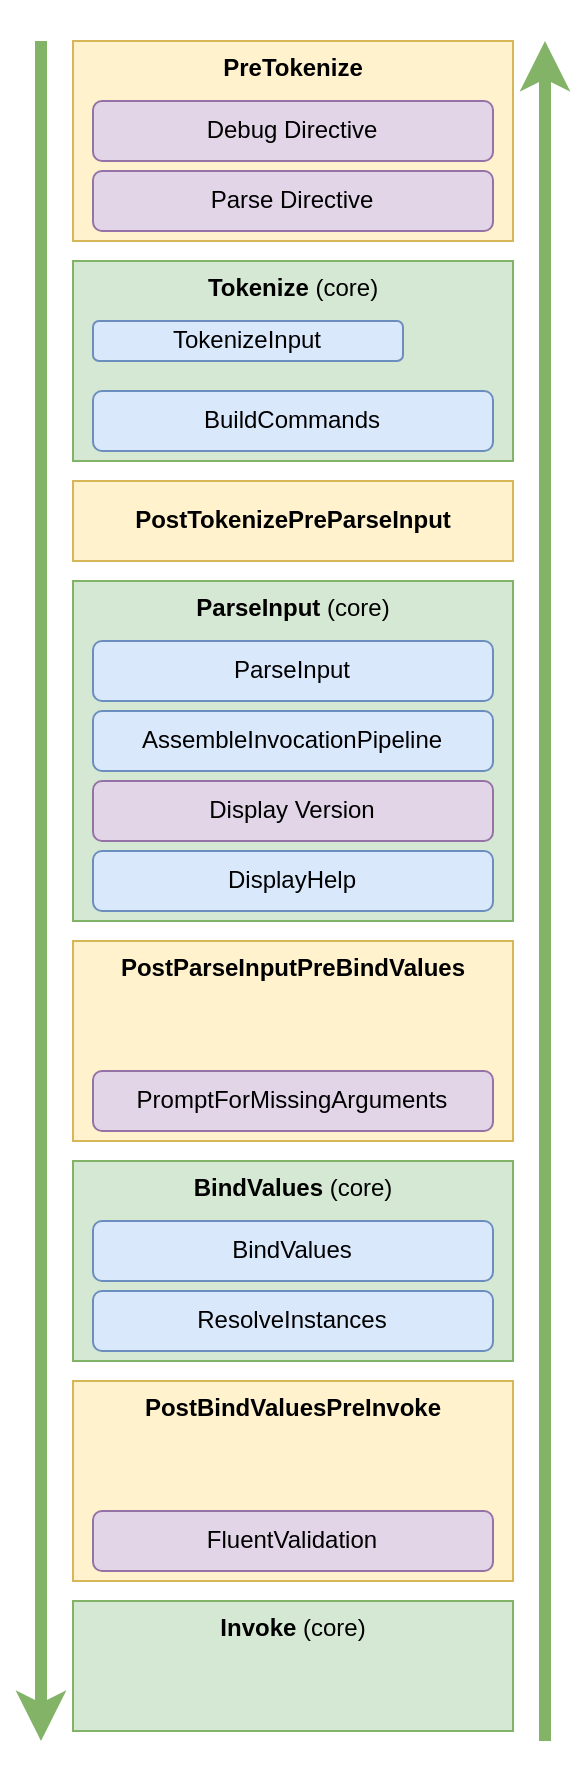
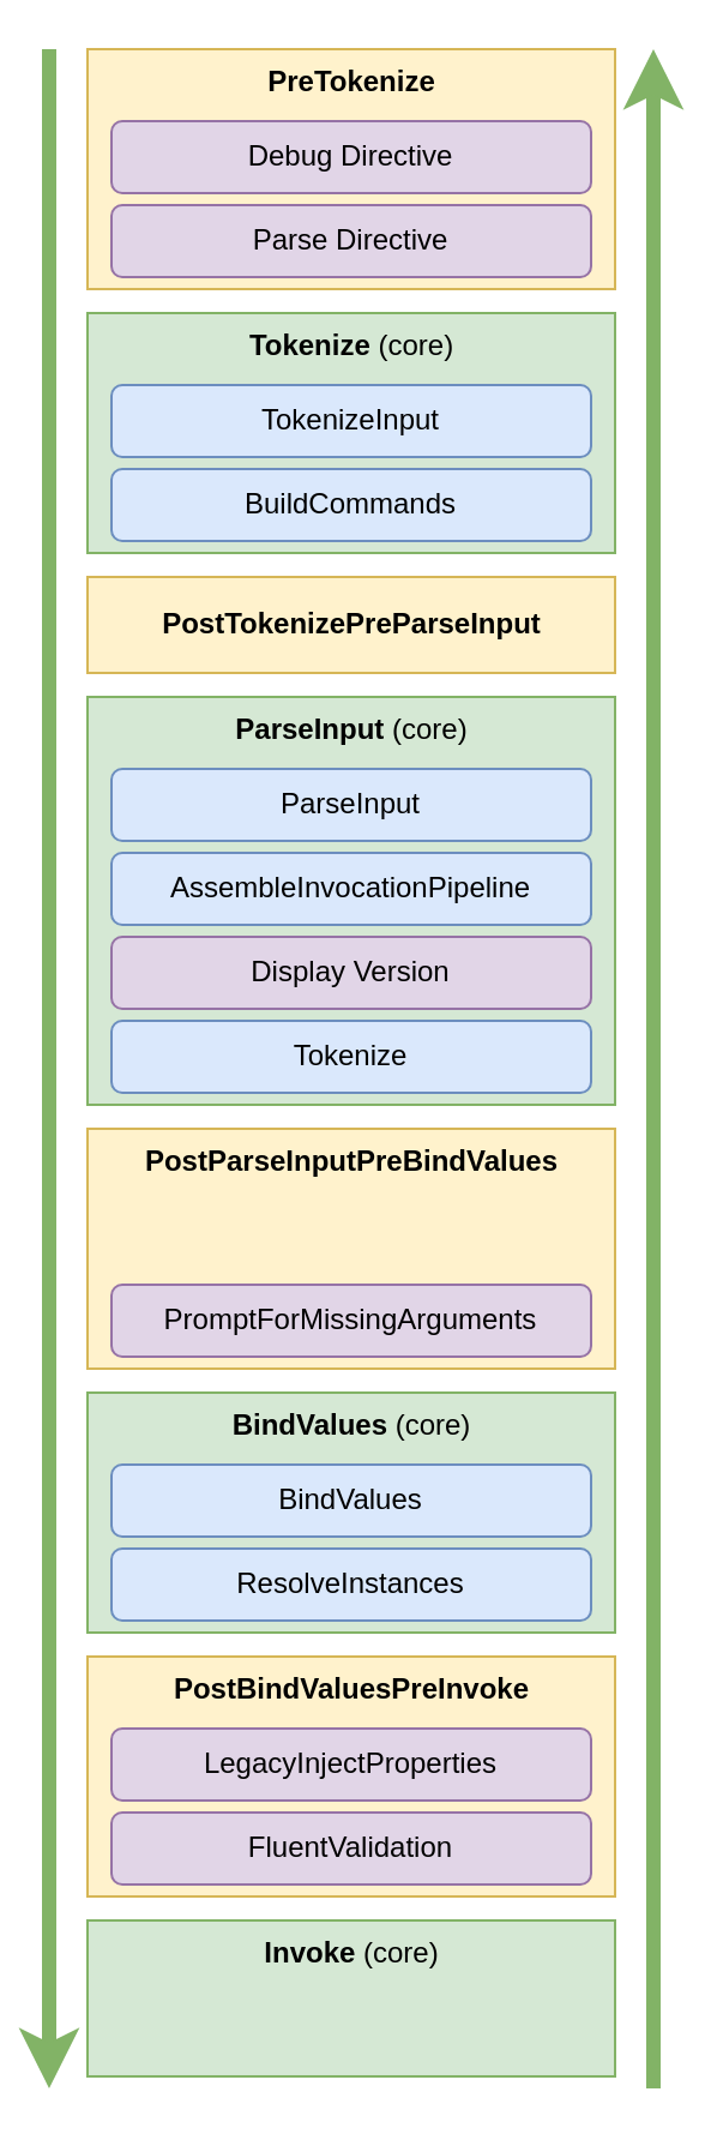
- <mxCell id="29" value="TokenizeInput" style="rounded=1;whiteSpace=wrap;html=1;fillColor=#dae8fc;strokeColor=#6c8ebf;" parent="1" vertex="1"><mxGeometry x="46" y="160" width="155" height="20" as="geometry" /></mxCell>
+ <mxCell id="29" value="TokenizeInput" style="rounded=1;whiteSpace=wrap;html=1;fillColor=#dae8fc;strokeColor=#6c8ebf;" parent="1" vertex="1"><mxGeometry x="46" y="160" width="200" height="30" as="geometry" /></mxCell>
- <mxCell id="27" value="DisplayHelp" style="rounded=1;whiteSpace=wrap;html=1;fillColor=#dae8fc;strokeColor=#6c8ebf;" parent="1" vertex="1"><mxGeometry x="46" y="425" width="200" height="30" as="geometry" /></mxCell>
+ <mxCell id="27" value="Tokenize" style="rounded=1;whiteSpace=wrap;html=1;fillColor=#dae8fc;strokeColor=#6c8ebf;" parent="1" vertex="1"><mxGeometry x="46" y="425" width="200" height="30" as="geometry" /></mxCell>
+ <mxCell id="15" value="LegacyInjectProperties" style="rounded=1;whiteSpace=wrap;html=1;fillColor=#e1d5e7;strokeColor=#9673a6;" parent="13" vertex="1"><mxGeometry x="10" y="30" width="200" height="30" as="geometry" /></mxCell>
